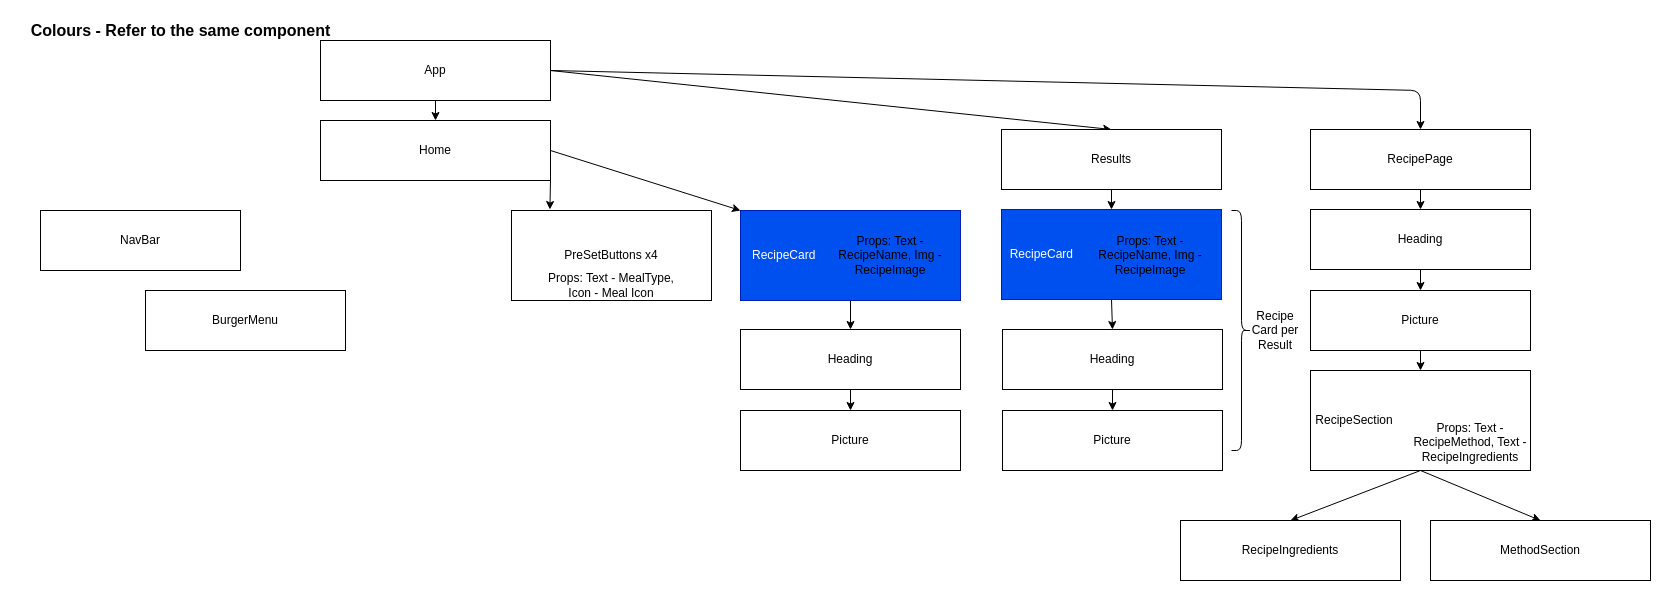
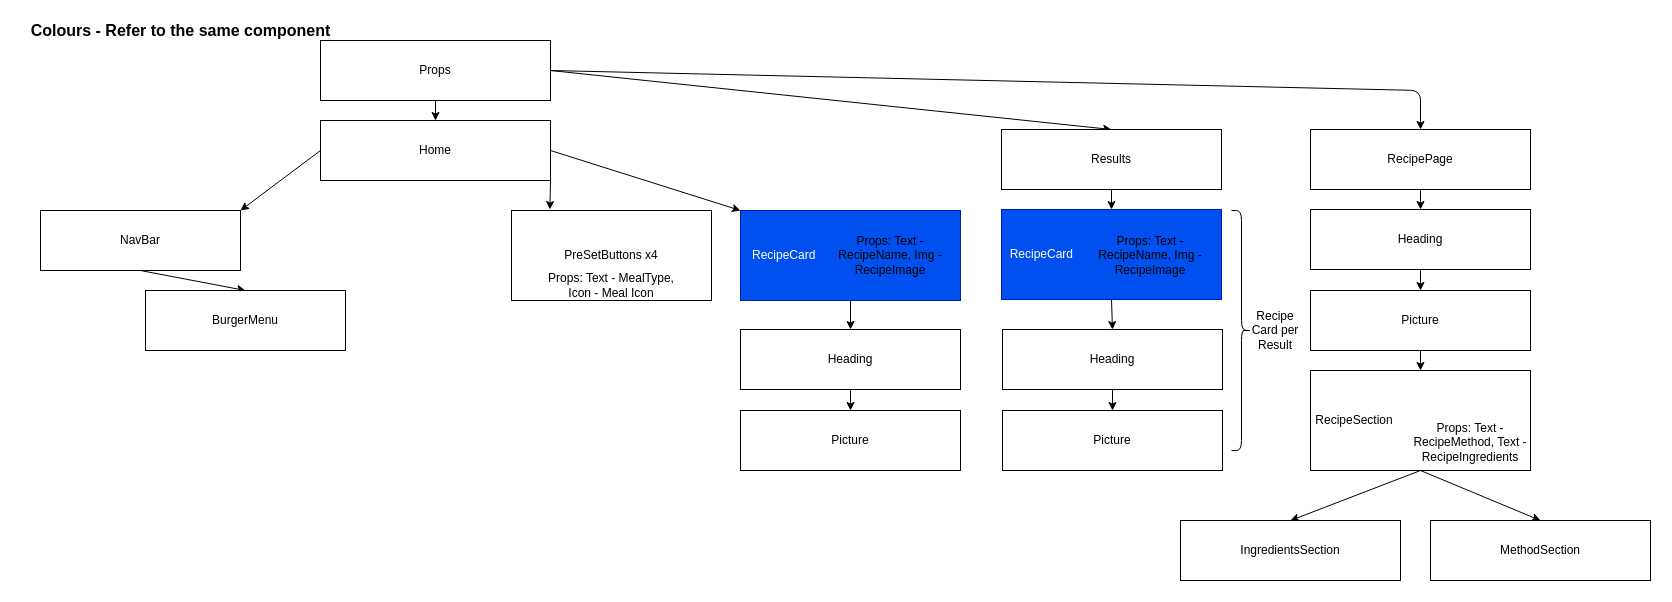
- <mxCell id="18" value="App" style="rounded=0;whiteSpace=wrap;html=1;" vertex="1" parent="1"><mxGeometry x="320" y="40" width="230" height="60" as="geometry" /></mxCell>
+ <mxCell id="18" value="Props" style="rounded=0;whiteSpace=wrap;html=1;" vertex="1" parent="1"><mxGeometry x="320" y="40" width="230" height="60" as="geometry" /></mxCell>
+ <mxCell id="14" value="" style="endArrow=classic;html=1;exitX=0;exitY=0.5;exitDx=0;exitDy=0;entryX=1;entryY=0;entryDx=0;entryDy=0;" edge="1" parent="1" source="7" target="3"><mxGeometry width="50" height="50" relative="1" as="geometry"><mxPoint x="120" y="115" as="sourcePoint" /><mxPoint x="170" y="65" as="targetPoint" /></mxGeometry></mxCell>
+ <mxCell id="2" style="edgeStyle=none;html=1;exitX=0.5;exitY=1;exitDx=0;exitDy=0;entryX=0.5;entryY=0;entryDx=0;entryDy=0;" edge="1" parent="1" source="3" target="4"><mxGeometry relative="1" as="geometry" /></mxCell>
- <mxCell id="37" value="RecipeIngredients" style="rounded=0;whiteSpace=wrap;html=1;" vertex="1" parent="1"><mxGeometry x="1180" y="520" width="220" height="60" as="geometry" /></mxCell>
+ <mxCell id="37" value="IngredientsSection" style="rounded=0;whiteSpace=wrap;html=1;" vertex="1" parent="1"><mxGeometry x="1180" y="520" width="220" height="60" as="geometry" /></mxCell>
